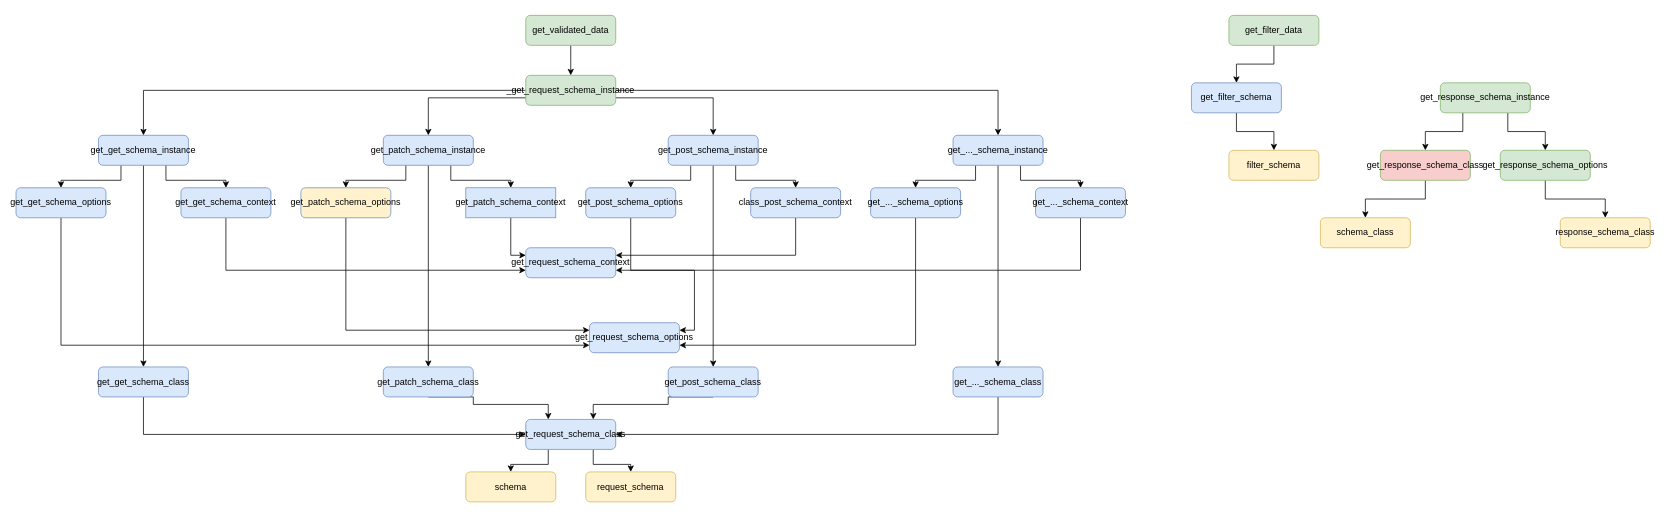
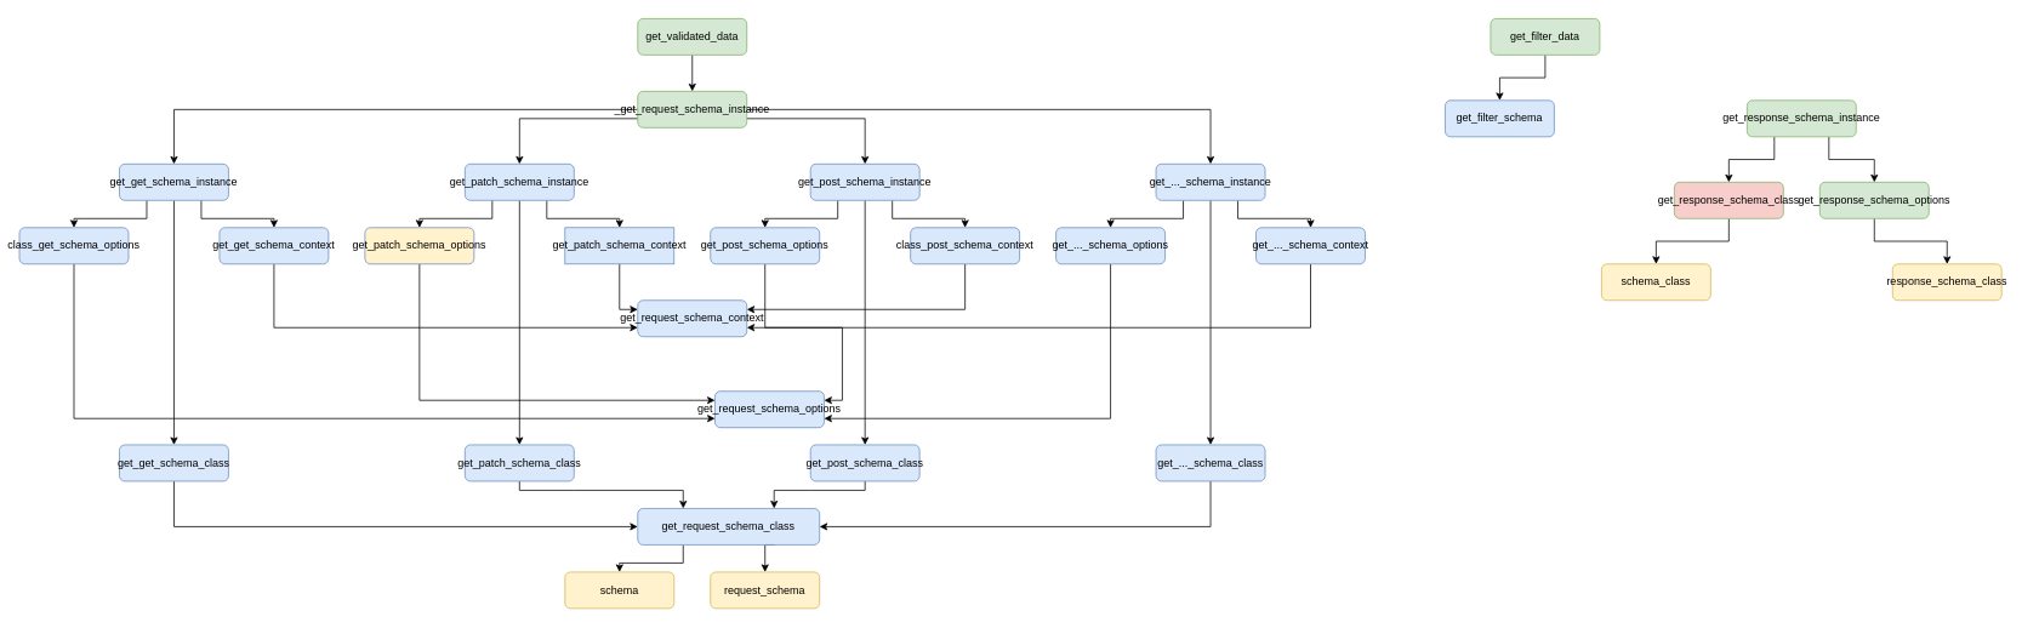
- <mxCell id="58" style="edgeStyle=orthogonalEdgeStyle;rounded=0;orthogonalLoop=1;jettySize=auto;html=1;exitX=0.5;exitY=1;exitDx=0;exitDy=0;entryX=0.5;entryY=0;entryDx=0;entryDy=0;" edge="1" parent="1" source="59" target="60"><mxGeometry relative="1" as="geometry" /></mxCell>
- <mxCell id="60" value="filter_schema" style="rounded=1;whiteSpace=wrap;html=1;fillColor=#fff2cc;strokeColor=#d6b656;" vertex="1" parent="1"><mxGeometry x="1638" y="200" width="120" height="40" as="geometry" /></mxCell>
- <mxCell id="47" value="get_get_schema_options" style="rounded=1;whiteSpace=wrap;html=1;fillColor=#dae8fc;strokeColor=#6c8ebf;" vertex="1" parent="1"><mxGeometry x="20" y="250" width="120" height="40" as="geometry" /></mxCell>
+ <mxCell id="47" value="class_get_schema_options" style="rounded=1;whiteSpace=wrap;html=1;fillColor=#dae8fc;strokeColor=#6c8ebf;" vertex="1" parent="1"><mxGeometry x="20" y="250" width="120" height="40" as="geometry" /></mxCell>
- <mxCell id="5" value="get_request_schema_class" style="rounded=1;whiteSpace=wrap;html=1;fillColor=#dae8fc;strokeColor=#6c8ebf;" vertex="1" parent="1"><mxGeometry x="700" y="559" width="120" height="40" as="geometry" /></mxCell>
+ <mxCell id="5" value="get_request_schema_class" style="rounded=1;whiteSpace=wrap;html=1;fillColor=#dae8fc;strokeColor=#6c8ebf;" vertex="1" parent="1"><mxGeometry x="700" y="559" width="200" height="40" as="geometry" /></mxCell>
